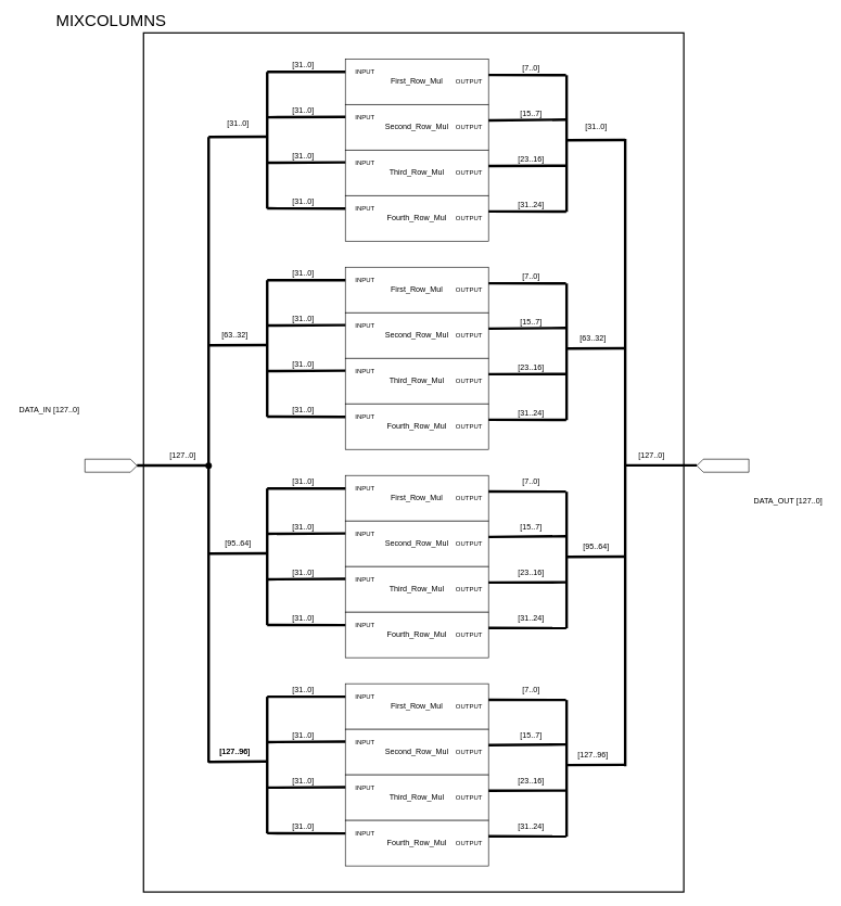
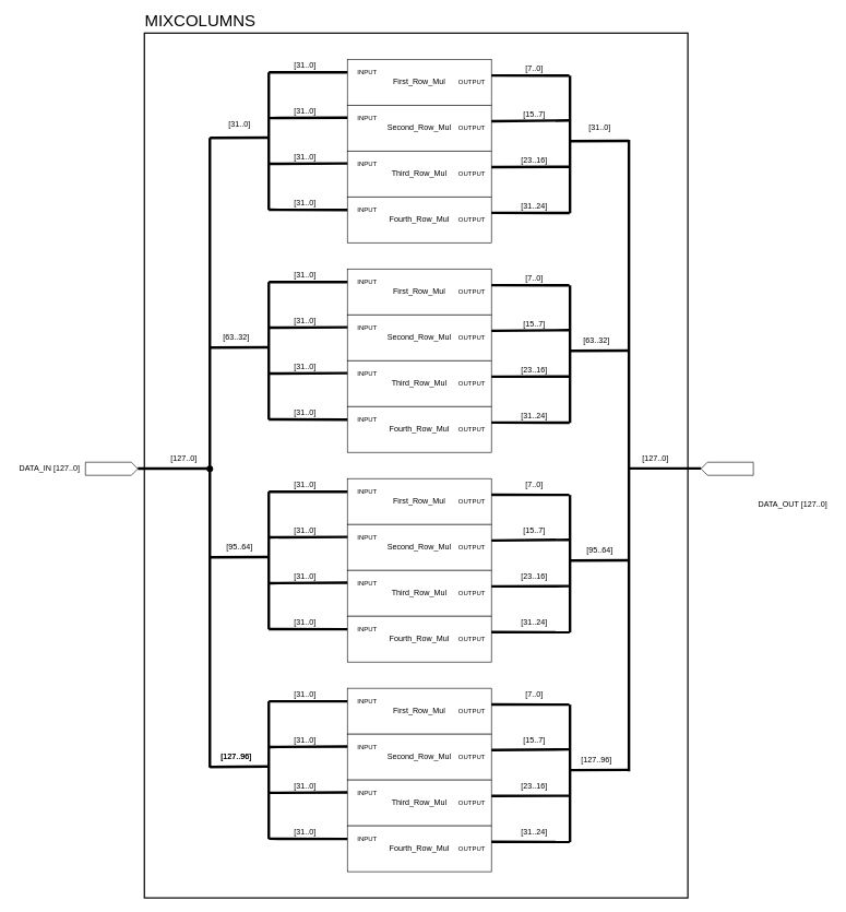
- <mxCell id="152" value="&lt;font style=&quot;font-size: 25px&quot;&gt;MIXCOLUMNS&lt;/font&gt;" style="text;html=1;align=center;verticalAlign=middle;resizable=0;points=[];autosize=1;strokeColor=none;" parent="1" vertex="1"><mxGeometry x="80" y="20" width="180" height="20" as="geometry" /></mxCell>
+ <mxCell id="152" value="&lt;font style=&quot;font-size: 25px&quot;&gt;MIXCOLUMNS&lt;/font&gt;" style="text;html=1;align=center;verticalAlign=middle;resizable=0;points=[];autosize=1;strokeColor=none;" parent="1" vertex="1"><mxGeometry x="215" y="20" width="180" height="20" as="geometry" /></mxCell>
- <mxCell id="4" value="DATA_IN [127..0]" style="text;html=1;align=center;verticalAlign=middle;resizable=0;points=[];autosize=1;strokeColor=none;" parent="1" vertex="1"><mxGeometry x="20" y="620" width="110" height="20" as="geometry" /></mxCell>
+ <mxCell id="4" value="DATA_IN [127..0]" style="text;html=1;align=center;verticalAlign=middle;resizable=0;points=[];autosize=1;strokeColor=none;" parent="1" vertex="1"><mxGeometry x="20" y="705" width="110" height="20" as="geometry" /></mxCell>
